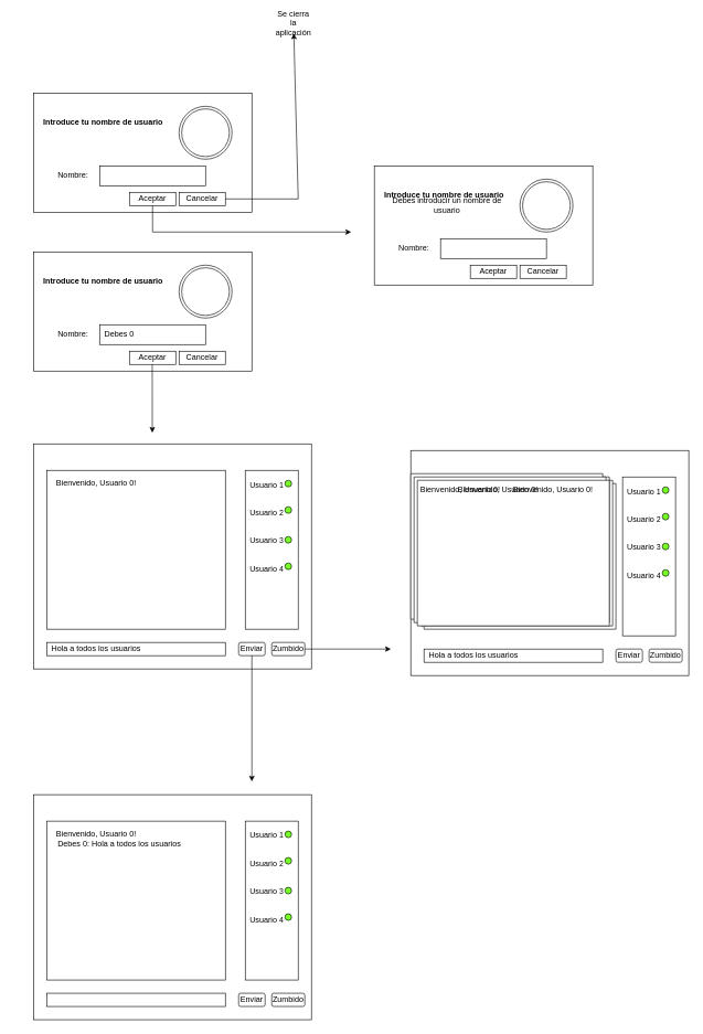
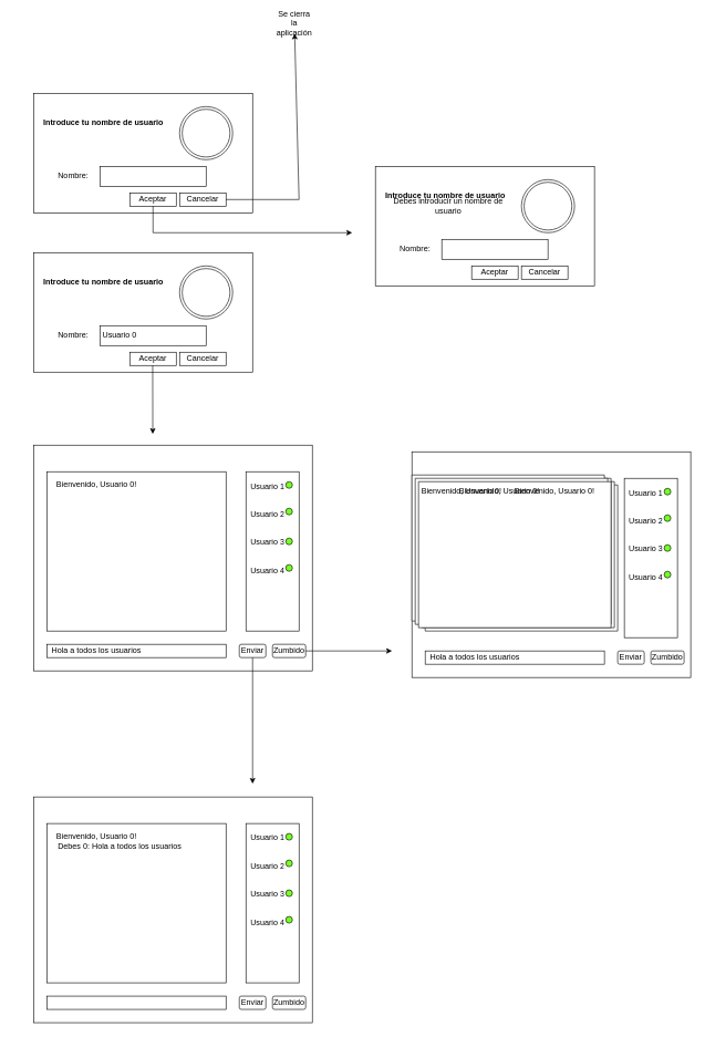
- <mxCell id="30" value="Debes 0" style="text;html=1;align=center;verticalAlign=middle;whiteSpace=wrap;rounded=0;" vertex="1" parent="1"><mxGeometry x="150" y="490" width="60" height="30" as="geometry" /></mxCell>
+ <mxCell id="30" value="Usuario 0" style="text;html=1;align=center;verticalAlign=middle;whiteSpace=wrap;rounded=0;" vertex="1" parent="1"><mxGeometry x="150" y="490" width="60" height="30" as="geometry" /></mxCell>
